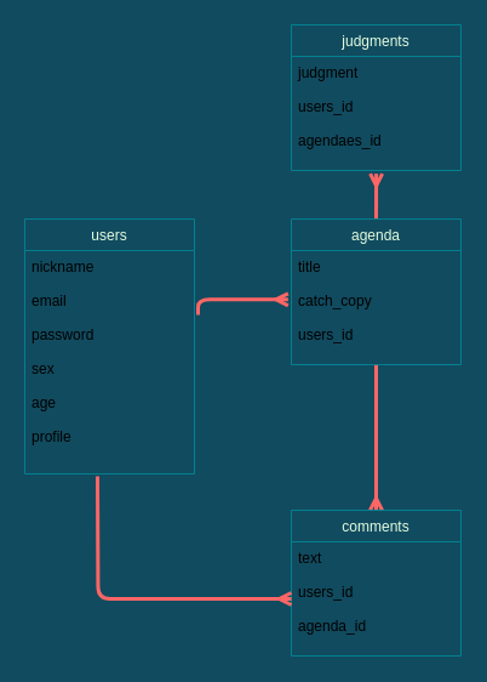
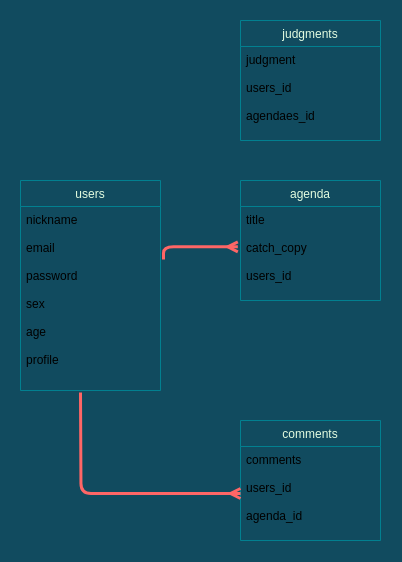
- <mxCell id="5" style="edgeStyle=orthogonalEdgeStyle;rounded=0;orthogonalLoop=1;jettySize=auto;html=1;exitX=0.5;exitY=0;exitDx=0;exitDy=0;entryX=0.501;entryY=1.028;entryDx=0;entryDy=0;entryPerimeter=0;endArrow=ERmany;endFill=0;fillColor=#a20025;strokeWidth=3;strokeColor=#FF6666;" edge="1" parent="1" source="6" target="9"><mxGeometry relative="1" as="geometry" /></mxCell>
- <mxCell id="4" style="edgeStyle=orthogonalEdgeStyle;curved=0;rounded=1;sketch=0;orthogonalLoop=1;jettySize=auto;html=1;entryX=0.5;entryY=0;entryDx=0;entryDy=0;endArrow=ERmany;endFill=0;strokeColor=#FF6666;strokeWidth=3;fillColor=#F45B69;fontColor=#E4FDE1;" parent="1" source="6" target="10" edge="1"><mxGeometry relative="1" as="geometry" /></mxCell>
- <mxCell id="11" value="text&#10;&#10;users_id&#10;&#10;agenda_id&#10;" style="text;strokeColor=none;fillColor=none;align=left;verticalAlign=top;spacingLeft=4;spacingRight=4;overflow=hidden;rotatable=0;points=[[0,0.5],[1,0.5]];portConstraint=eastwest;" parent="10" vertex="1"><mxGeometry y="26" width="140" height="94" as="geometry" /></mxCell>
+ <mxCell id="11" value="comments&#10;&#10;users_id&#10;&#10;agenda_id&#10;" style="text;strokeColor=none;fillColor=none;align=left;verticalAlign=top;spacingLeft=4;spacingRight=4;overflow=hidden;rotatable=0;points=[[0,0.5],[1,0.5]];portConstraint=eastwest;" parent="10" vertex="1"><mxGeometry y="26" width="140" height="94" as="geometry" /></mxCell>
